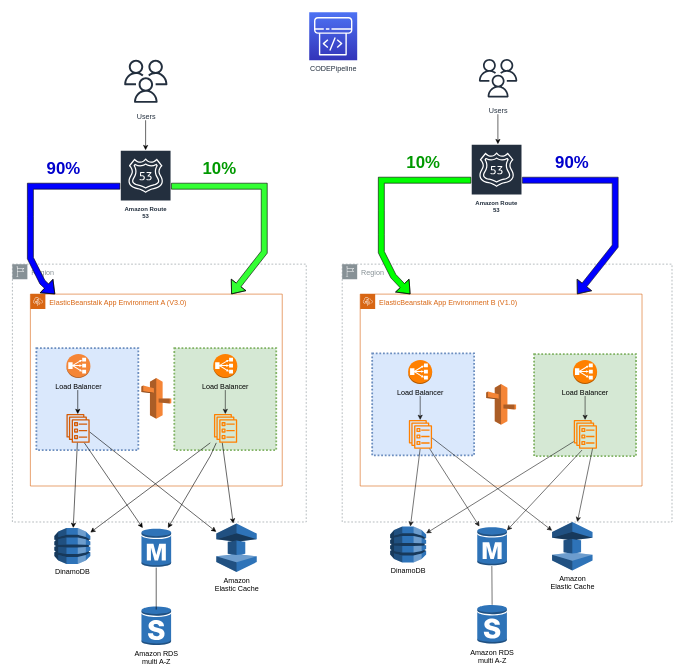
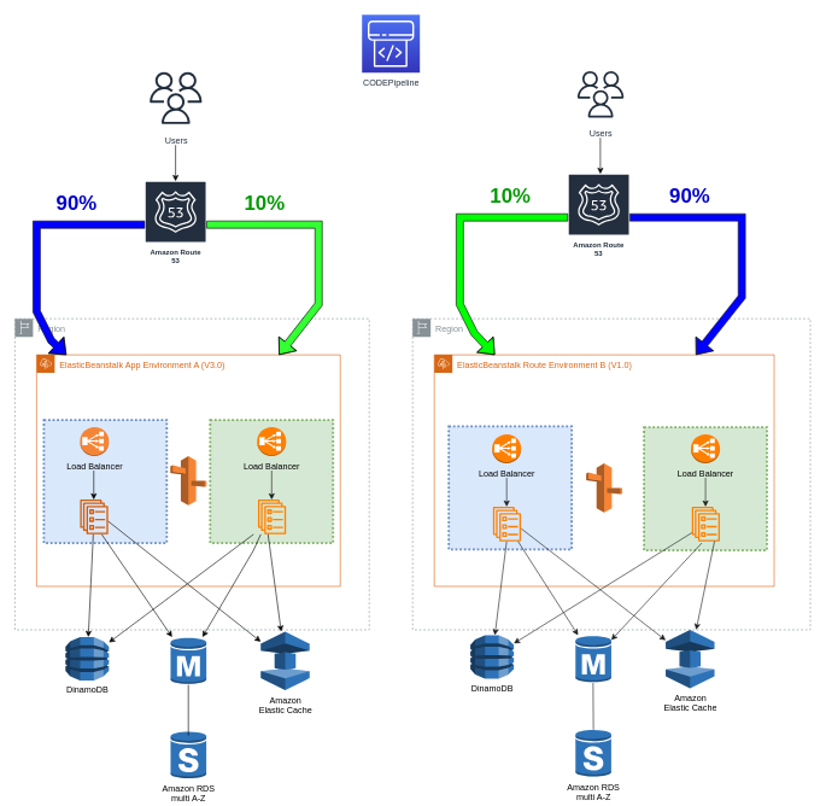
- <mxCell id="30" value="CODEPipeline" style="sketch=0;points=[[0,0,0],[0.25,0,0],[0.5,0,0],[0.75,0,0],[1,0,0],[0,1,0],[0.25,1,0],[0.5,1,0],[0.75,1,0],[1,1,0],[0,0.25,0],[0,0.5,0],[0,0.75,0],[1,0.25,0],[1,0.5,0],[1,0.75,0]];outlineConnect=0;fontColor=#232F3E;gradientColor=#4D72F3;gradientDirection=north;fillColor=#3334B9;strokeColor=#ffffff;dashed=0;verticalLabelPosition=bottom;verticalAlign=top;align=center;html=1;fontSize=12;fontStyle=0;aspect=fixed;shape=mxgraph.aws4.resourceIcon;resIcon=mxgraph.aws4.codepipeline;" vertex="1" parent="1"><mxGeometry x="515" y="20" width="80" height="80" as="geometry" /></mxCell>
+ <mxCell id="30" value="CODEPipeline" style="sketch=0;points=[[0,0,0],[0.25,0,0],[0.5,0,0],[0.75,0,0],[1,0,0],[0,1,0],[0.25,1,0],[0.5,1,0],[0.75,1,0],[1,1,0],[0,0.25,0],[0,0.5,0],[0,0.75,0],[1,0.25,0],[1,0.5,0],[1,0.75,0]];outlineConnect=0;fontColor=#232F3E;gradientColor=#4D72F3;gradientDirection=north;fillColor=#3334B9;strokeColor=#ffffff;dashed=0;verticalLabelPosition=bottom;verticalAlign=top;align=center;html=1;fontSize=12;fontStyle=0;aspect=fixed;shape=mxgraph.aws4.resourceIcon;resIcon=mxgraph.aws4.codepipeline;" vertex="1" parent="1"><mxGeometry x="500" y="20" width="80" height="80" as="geometry" /></mxCell>
- <mxCell id="23" value="ElasticBeanstalk App Environment B (V1.0)" style="points=[[0,0],[0.25,0],[0.5,0],[0.75,0],[1,0],[1,0.25],[1,0.5],[1,0.75],[1,1],[0.75,1],[0.5,1],[0.25,1],[0,1],[0,0.75],[0,0.5],[0,0.25]];outlineConnect=0;gradientColor=none;html=1;whiteSpace=wrap;fontSize=12;fontStyle=0;container=1;pointerEvents=0;collapsible=0;recursiveResize=0;shape=mxgraph.aws4.group;grIcon=mxgraph.aws4.group_elastic_beanstalk;strokeColor=#D86613;fillColor=none;verticalAlign=top;align=left;spacingLeft=30;fontColor=#D86613;dashed=0;" vertex="1" parent="1"><mxGeometry x="600" y="490" width="470" height="320" as="geometry" /></mxCell>
+ <mxCell id="23" value="ElasticBeanstalk Route Environment B (V1.0)" style="points=[[0,0],[0.25,0],[0.5,0],[0.75,0],[1,0],[1,0.25],[1,0.5],[1,0.75],[1,1],[0.75,1],[0.5,1],[0.25,1],[0,1],[0,0.75],[0,0.5],[0,0.25]];outlineConnect=0;gradientColor=none;html=1;whiteSpace=wrap;fontSize=12;fontStyle=0;container=1;pointerEvents=0;collapsible=0;recursiveResize=0;shape=mxgraph.aws4.group;grIcon=mxgraph.aws4.group_elastic_beanstalk;strokeColor=#D86613;fillColor=none;verticalAlign=top;align=left;spacingLeft=30;fontColor=#D86613;dashed=0;" vertex="1" parent="1"><mxGeometry x="600" y="490" width="470" height="320" as="geometry" /></mxCell>
